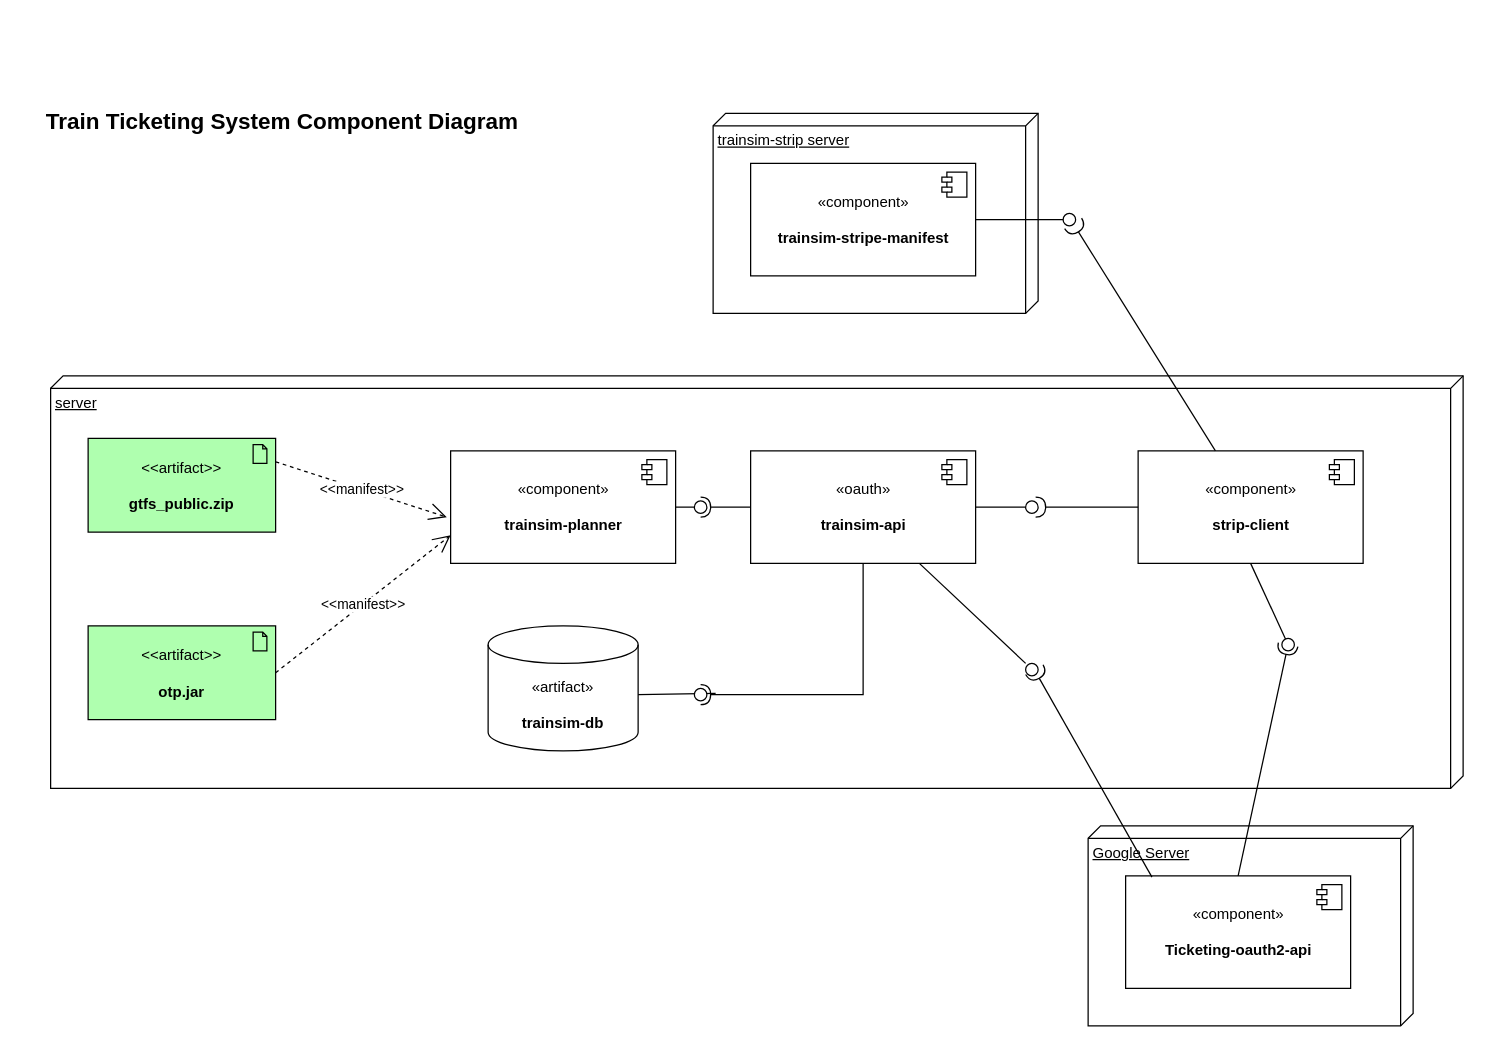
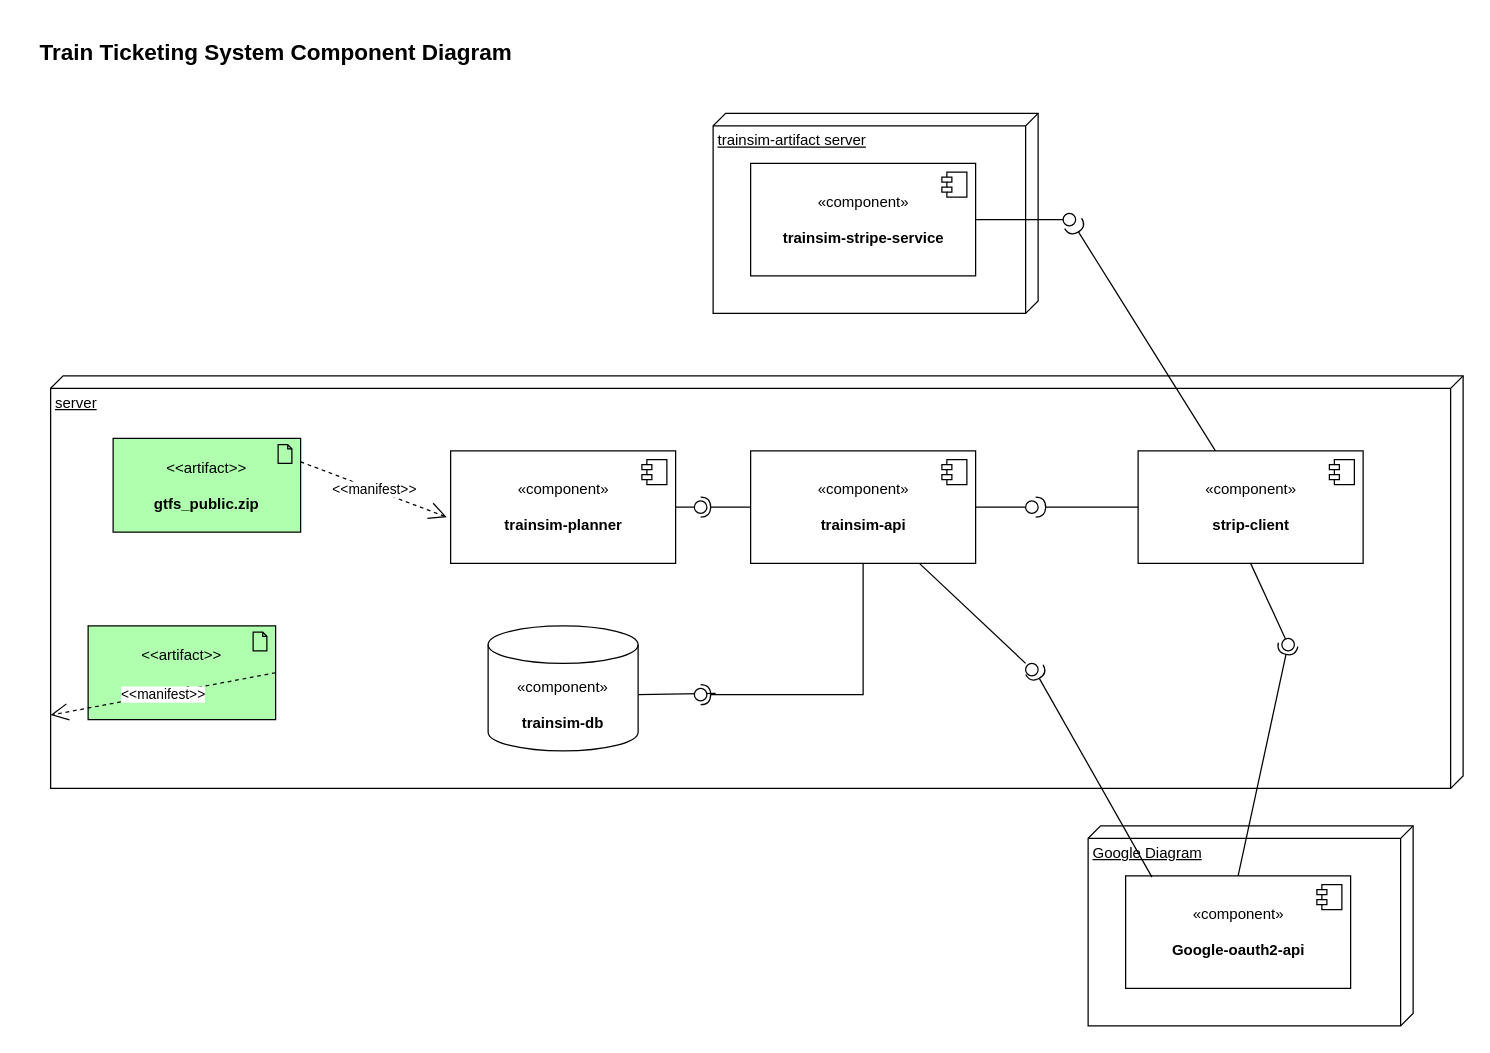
- <mxCell id="35" value="&lt;font style=&quot;font-size: 18px&quot;&gt;Train Ticketing System Component Diagram&lt;/font&gt;" style="text;strokeColor=none;fillColor=none;html=1;fontSize=24;fontStyle=1;verticalAlign=middle;align=center;" parent="1" vertex="1"><mxGeometry x="25" y="75" width="400" height="40" as="geometry" /></mxCell>
+ <mxCell id="35" value="&lt;font style=&quot;font-size: 18px&quot;&gt;Train Ticketing System Component Diagram&lt;/font&gt;" style="text;strokeColor=none;fillColor=none;html=1;fontSize=24;fontStyle=1;verticalAlign=middle;align=center;" parent="1" vertex="1"><mxGeometry x="20" y="20" width="400" height="40" as="geometry" /></mxCell>
- <mxCell id="29" value="trainsim-strip server" style="verticalAlign=top;align=left;spacingTop=8;spacingLeft=2;spacingRight=12;shape=cube;size=10;direction=south;fontStyle=4;html=1;" parent="1" vertex="1"><mxGeometry x="570" y="90" width="260" height="160" as="geometry" /></mxCell>
+ <mxCell id="29" value="trainsim-artifact server" style="verticalAlign=top;align=left;spacingTop=8;spacingLeft=2;spacingRight=12;shape=cube;size=10;direction=south;fontStyle=4;html=1;" parent="1" vertex="1"><mxGeometry x="570" y="90" width="260" height="160" as="geometry" /></mxCell>
- <mxCell id="30" value="«component»&lt;br&gt;&lt;br&gt;&lt;b&gt;trainsim-stripe-manifest&lt;/b&gt;" style="html=1;dropTarget=0;" parent="1" vertex="1"><mxGeometry x="600" y="130" width="180" height="90" as="geometry" /></mxCell>
+ <mxCell id="30" value="«component»&lt;br&gt;&lt;br&gt;&lt;b&gt;trainsim-stripe-service&lt;/b&gt;" style="html=1;dropTarget=0;" parent="1" vertex="1"><mxGeometry x="600" y="130" width="180" height="90" as="geometry" /></mxCell>
- <mxCell id="13" value="&amp;lt;&amp;lt;artifact&amp;gt;&amp;gt;&lt;br&gt;&lt;br&gt;&lt;b&gt;gtfs_public.zip&lt;/b&gt;" style="html=1;outlineConnect=0;whiteSpace=wrap;fillColor=#AFFFAF;shape=mxgraph.archimate3.application;appType=artifact;archiType=square;" parent="1" vertex="1"><mxGeometry x="70" y="350" width="150" height="75" as="geometry" /></mxCell>
+ <mxCell id="13" value="&amp;lt;&amp;lt;artifact&amp;gt;&amp;gt;&lt;br&gt;&lt;br&gt;&lt;b&gt;gtfs_public.zip&lt;/b&gt;" style="html=1;outlineConnect=0;whiteSpace=wrap;fillColor=#AFFFAF;shape=mxgraph.archimate3.application;appType=artifact;archiType=square;" parent="1" vertex="1"><mxGeometry x="90" y="350" width="150" height="75" as="geometry" /></mxCell>
- <mxCell id="6" value="«oauth»&lt;br&gt;&lt;b&gt;&lt;br&gt;trainsim-api&lt;/b&gt;" style="html=1;dropTarget=0;" parent="1" vertex="1"><mxGeometry x="600" y="360" width="180" height="90" as="geometry" /></mxCell>
+ <mxCell id="6" value="«component»&lt;br&gt;&lt;b&gt;&lt;br&gt;trainsim-api&lt;/b&gt;" style="html=1;dropTarget=0;" parent="1" vertex="1"><mxGeometry x="600" y="360" width="180" height="90" as="geometry" /></mxCell>
- <mxCell id="16" value="&amp;lt;&amp;lt;manifest&amp;gt;&amp;gt;" style="endArrow=open;endSize=12;dashed=1;html=1;exitX=1;exitY=0.5;exitDx=0;exitDy=0;exitPerimeter=0;entryX=0;entryY=0.75;entryDx=0;entryDy=0;" parent="1" source="14" target="4" edge="1"><mxGeometry width="160" relative="1" as="geometry"><mxPoint x="230" y="378.75" as="sourcePoint" /><mxPoint x="350" y="410" as="targetPoint" /></mxGeometry></mxCell>
+ <mxCell id="16" value="&amp;lt;&amp;lt;manifest&amp;gt;&amp;gt;" style="endArrow=open;endSize=12;dashed=1;html=1;exitX=1;exitY=0.5;exitDx=0;exitDy=0;exitPerimeter=0;" parent="1" source="14" target="3" edge="1"><mxGeometry width="160" relative="1" as="geometry"><mxPoint x="230" y="378.75" as="sourcePoint" /><mxPoint x="350" y="410" as="targetPoint" /></mxGeometry></mxCell>
- <mxCell id="8" value="«artifact»&lt;br&gt;&lt;br&gt;&lt;b&gt;trainsim-db&lt;/b&gt;" style="shape=cylinder3;whiteSpace=wrap;html=1;boundedLbl=1;backgroundOutline=1;size=15;" parent="1" vertex="1"><mxGeometry x="390" y="500" width="120" height="100" as="geometry" /></mxCell>
+ <mxCell id="8" value="«component»&lt;br&gt;&lt;br&gt;&lt;b&gt;trainsim-db&lt;/b&gt;" style="shape=cylinder3;whiteSpace=wrap;html=1;boundedLbl=1;backgroundOutline=1;size=15;" parent="1" vertex="1"><mxGeometry x="390" y="500" width="120" height="100" as="geometry" /></mxCell>
- <mxCell id="2" value="Google Server" style="verticalAlign=top;align=left;spacingTop=8;spacingLeft=2;spacingRight=12;shape=cube;size=10;direction=south;fontStyle=4;html=1;" parent="1" vertex="1"><mxGeometry x="870" y="660" width="260" height="160" as="geometry" /></mxCell>
+ <mxCell id="2" value="Google Diagram" style="verticalAlign=top;align=left;spacingTop=8;spacingLeft=2;spacingRight=12;shape=cube;size=10;direction=south;fontStyle=4;html=1;" parent="1" vertex="1"><mxGeometry x="870" y="660" width="260" height="160" as="geometry" /></mxCell>
- <mxCell id="11" value="«component»&lt;br&gt;&lt;br&gt;&lt;b&gt;Ticketing-oauth2-api&lt;/b&gt;" style="html=1;dropTarget=0;" parent="1" vertex="1"><mxGeometry x="900" y="700" width="180" height="90" as="geometry" /></mxCell>
+ <mxCell id="11" value="«component»&lt;br&gt;&lt;br&gt;&lt;b&gt;Google-oauth2-api&lt;/b&gt;" style="html=1;dropTarget=0;" parent="1" vertex="1"><mxGeometry x="900" y="700" width="180" height="90" as="geometry" /></mxCell>
